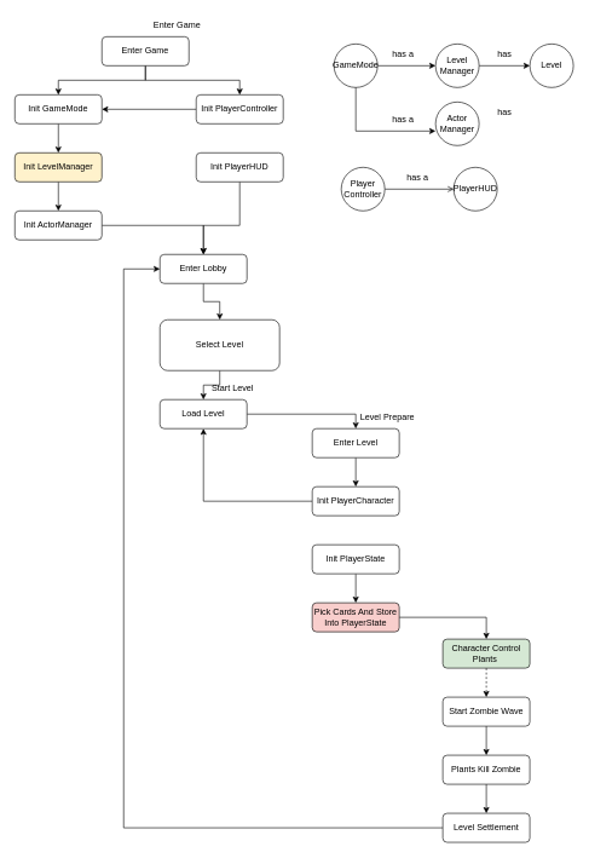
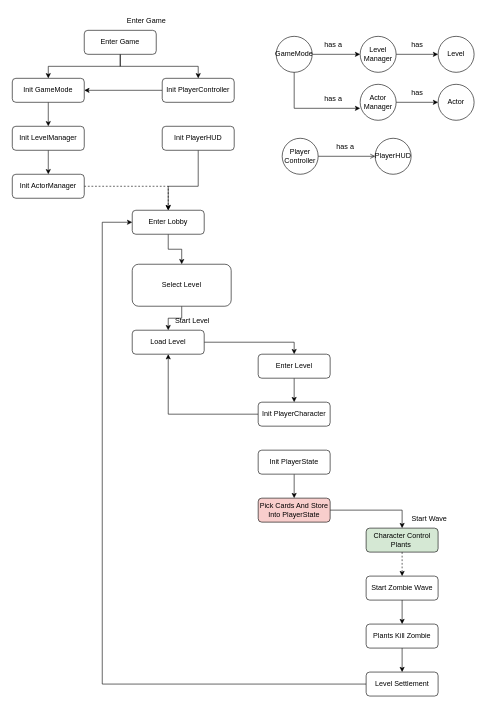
+ <mxCell id="50" style="edgeStyle=orthogonalEdgeStyle;rounded=0;orthogonalLoop=1;jettySize=auto;html=1;entryX=0;entryY=0.5;entryDx=0;entryDy=0;" edge="1" parent="1" source="51" target="52"><mxGeometry relative="1" as="geometry" /></mxCell>
+ <mxCell id="52" value="Actor" style="ellipse;whiteSpace=wrap;html=1;aspect=fixed;" vertex="1" parent="1"><mxGeometry x="730" y="140" width="60" height="60" as="geometry" /></mxCell>
- <mxCell id="3" value="Init LevelManager" style="rounded=1;whiteSpace=wrap;html=1;fontSize=12;glass=0;strokeWidth=1;shadow=0;fillColor=#fff2cc;" parent="1" vertex="1"><mxGeometry x="20" y="210" width="120" height="40" as="geometry" /></mxCell>
+ <mxCell id="3" value="Init LevelManager" style="rounded=1;whiteSpace=wrap;html=1;fontSize=12;glass=0;strokeWidth=1;shadow=0;" parent="1" vertex="1"><mxGeometry x="20" y="210" width="120" height="40" as="geometry" /></mxCell>
- <mxCell id="46" style="edgeStyle=orthogonalEdgeStyle;rounded=0;orthogonalLoop=1;jettySize=auto;html=1;entryX=0.5;entryY=0;entryDx=0;entryDy=0;" edge="1" parent="1" source="47" target="49"><mxGeometry relative="1" as="geometry" /></mxCell>
+ <mxCell id="46" style="edgeStyle=orthogonalEdgeStyle;rounded=0;orthogonalLoop=1;jettySize=auto;html=1;entryX=0.5;entryY=0;entryDx=0;entryDy=0;dashed=1;" edge="1" parent="1" source="47" target="49"><mxGeometry relative="1" as="geometry" /></mxCell>
- <mxCell id="31" value="Level Prepare&amp;nbsp;" style="text;html=1;align=center;verticalAlign=middle;resizable=0;points=[];autosize=1;strokeColor=none;fillColor=none;" vertex="1" parent="1"><mxGeometry x="484.97" y="560" width="100" height="30" as="geometry" /></mxCell>
+ <mxCell id="38" value="Start Wave" style="text;html=1;align=center;verticalAlign=middle;resizable=0;points=[];autosize=1;strokeColor=none;fillColor=none;" vertex="1" parent="1"><mxGeometry x="674.97" y="850" width="80" height="30" as="geometry" /></mxCell>
